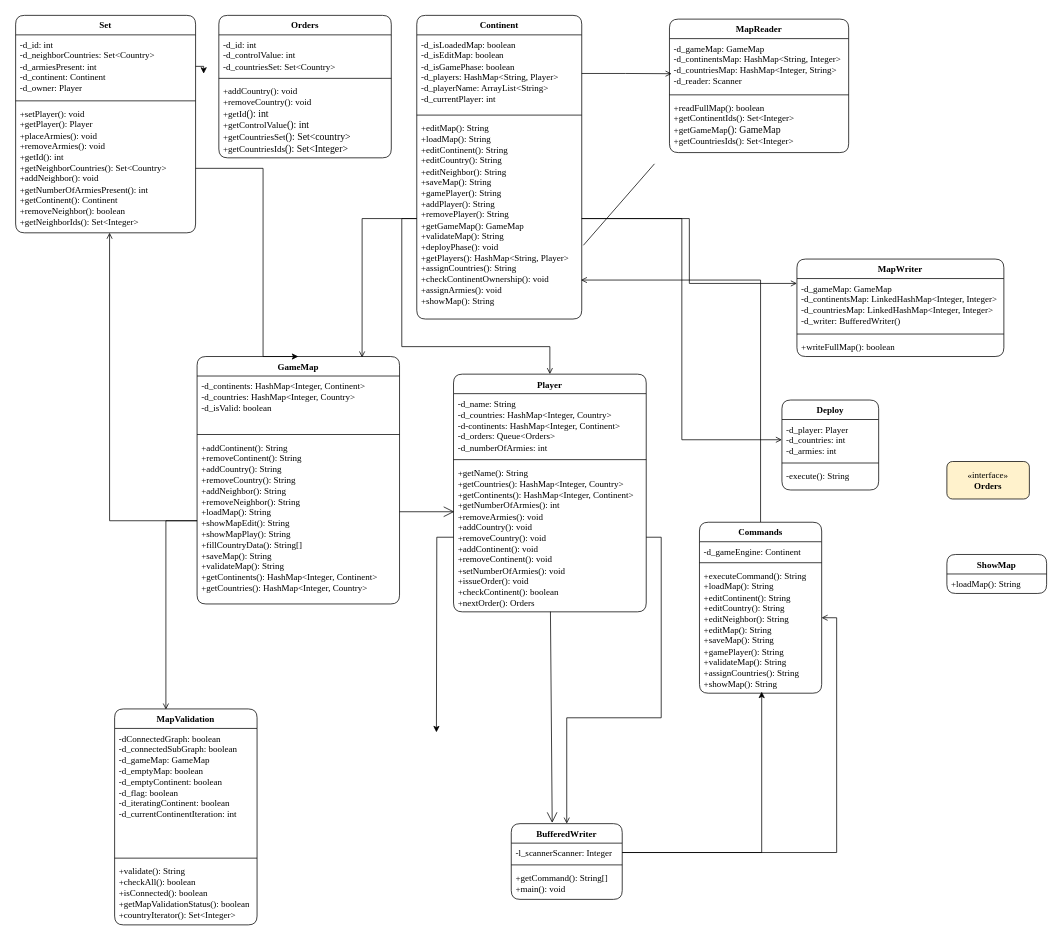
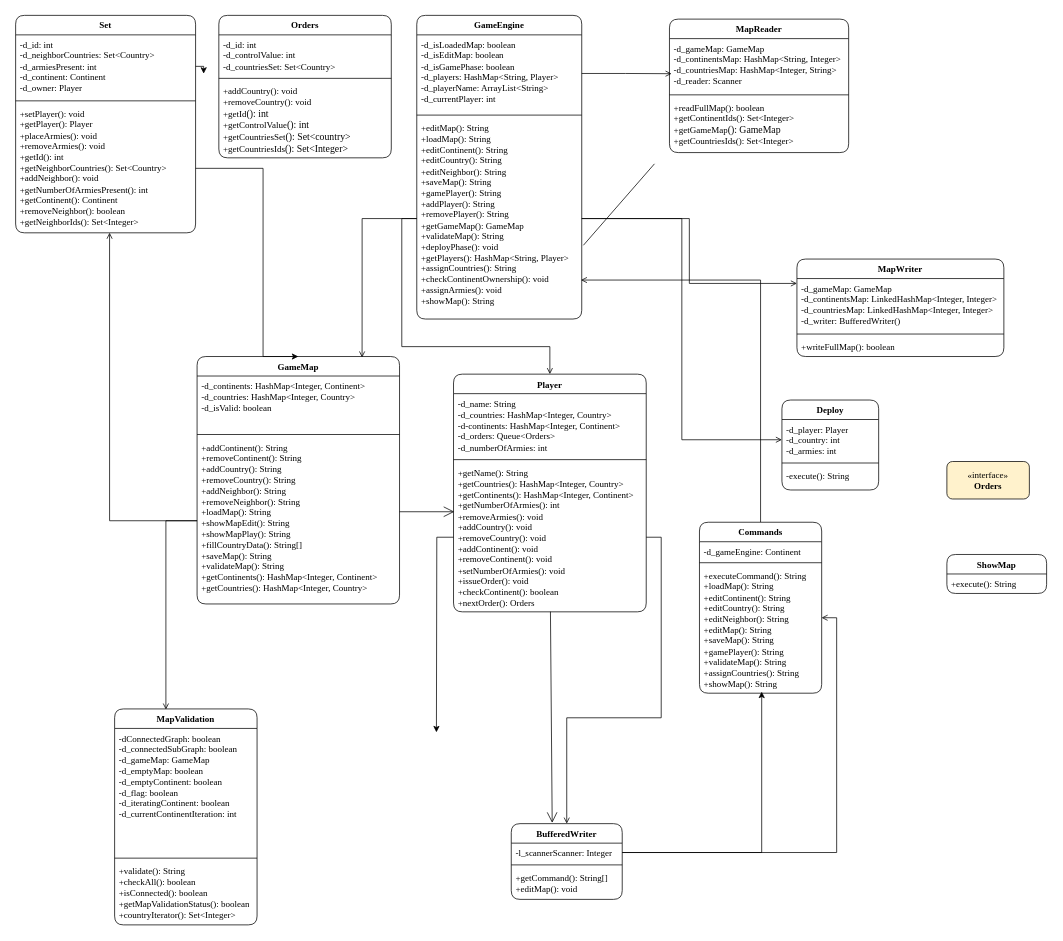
- <mxCell id="11" value="&lt;font face=&quot;Times New Roman&quot;&gt;Continent&lt;/font&gt;" style="swimlane;fontStyle=1;align=center;verticalAlign=top;childLayout=stackLayout;horizontal=1;startSize=26;horizontalStack=0;resizeParent=1;resizeParentMax=0;resizeLast=0;collapsible=1;marginBottom=0;whiteSpace=wrap;html=1;rounded=1;" parent="1" vertex="1"><mxGeometry x="555" y="20" width="220" height="405" as="geometry" /></mxCell>
+ <mxCell id="11" value="&lt;font face=&quot;Times New Roman&quot;&gt;GameEngine&lt;/font&gt;" style="swimlane;fontStyle=1;align=center;verticalAlign=top;childLayout=stackLayout;horizontal=1;startSize=26;horizontalStack=0;resizeParent=1;resizeParentMax=0;resizeLast=0;collapsible=1;marginBottom=0;whiteSpace=wrap;html=1;rounded=1;" parent="1" vertex="1"><mxGeometry x="555" y="20" width="220" height="405" as="geometry" /></mxCell>
- <mxCell id="33" value="&lt;font face=&quot;Times New Roman&quot;&gt;-d_player: Player&lt;br&gt;-d_countries: int&lt;br&gt;-d_armies: int&lt;/font&gt;" style="text;strokeColor=none;fillColor=none;align=left;verticalAlign=top;spacingLeft=4;spacingRight=4;overflow=hidden;rotatable=0;points=[[0,0.5],[1,0.5]];portConstraint=eastwest;whiteSpace=wrap;html=1;rounded=1;" parent="32" vertex="1"><mxGeometry y="26" width="129" height="54" as="geometry" /></mxCell>
+ <mxCell id="33" value="&lt;font face=&quot;Times New Roman&quot;&gt;-d_player: Player&lt;br&gt;-d_country: int&lt;br&gt;-d_armies: int&lt;/font&gt;" style="text;strokeColor=none;fillColor=none;align=left;verticalAlign=top;spacingLeft=4;spacingRight=4;overflow=hidden;rotatable=0;points=[[0,0.5],[1,0.5]];portConstraint=eastwest;whiteSpace=wrap;html=1;rounded=1;" parent="32" vertex="1"><mxGeometry y="26" width="129" height="54" as="geometry" /></mxCell>
- <mxCell id="38" value="&lt;font face=&quot;Times New Roman&quot;&gt;+loadMap(): String&lt;/font&gt;" style="text;strokeColor=none;fillColor=none;align=left;verticalAlign=top;spacingLeft=4;spacingRight=4;overflow=hidden;rotatable=0;points=[[0,0.5],[1,0.5]];portConstraint=eastwest;whiteSpace=wrap;html=1;rounded=1;" parent="37" vertex="1"><mxGeometry y="26" width="133" height="26" as="geometry" /></mxCell>
+ <mxCell id="38" value="&lt;font face=&quot;Times New Roman&quot;&gt;+execute(): String&lt;/font&gt;" style="text;strokeColor=none;fillColor=none;align=left;verticalAlign=top;spacingLeft=4;spacingRight=4;overflow=hidden;rotatable=0;points=[[0,0.5],[1,0.5]];portConstraint=eastwest;whiteSpace=wrap;html=1;rounded=1;" parent="37" vertex="1"><mxGeometry y="26" width="133" height="26" as="geometry" /></mxCell>
- <mxCell id="47" value="&lt;font face=&quot;Times New Roman&quot;&gt;+getCommand(): String[]&lt;br&gt;+main(): void&lt;/font&gt;" style="text;strokeColor=none;fillColor=none;align=left;verticalAlign=top;spacingLeft=4;spacingRight=4;overflow=hidden;rotatable=0;points=[[0,0.5],[1,0.5]];portConstraint=eastwest;whiteSpace=wrap;html=1;rounded=1;" parent="44" vertex="1"><mxGeometry y="59" width="148" height="42" as="geometry" /></mxCell>
+ <mxCell id="47" value="&lt;font face=&quot;Times New Roman&quot;&gt;+getCommand(): String[]&lt;br&gt;+editMap(): void&lt;/font&gt;" style="text;strokeColor=none;fillColor=none;align=left;verticalAlign=top;spacingLeft=4;spacingRight=4;overflow=hidden;rotatable=0;points=[[0,0.5],[1,0.5]];portConstraint=eastwest;whiteSpace=wrap;html=1;rounded=1;" parent="44" vertex="1"><mxGeometry y="59" width="148" height="42" as="geometry" /></mxCell>
